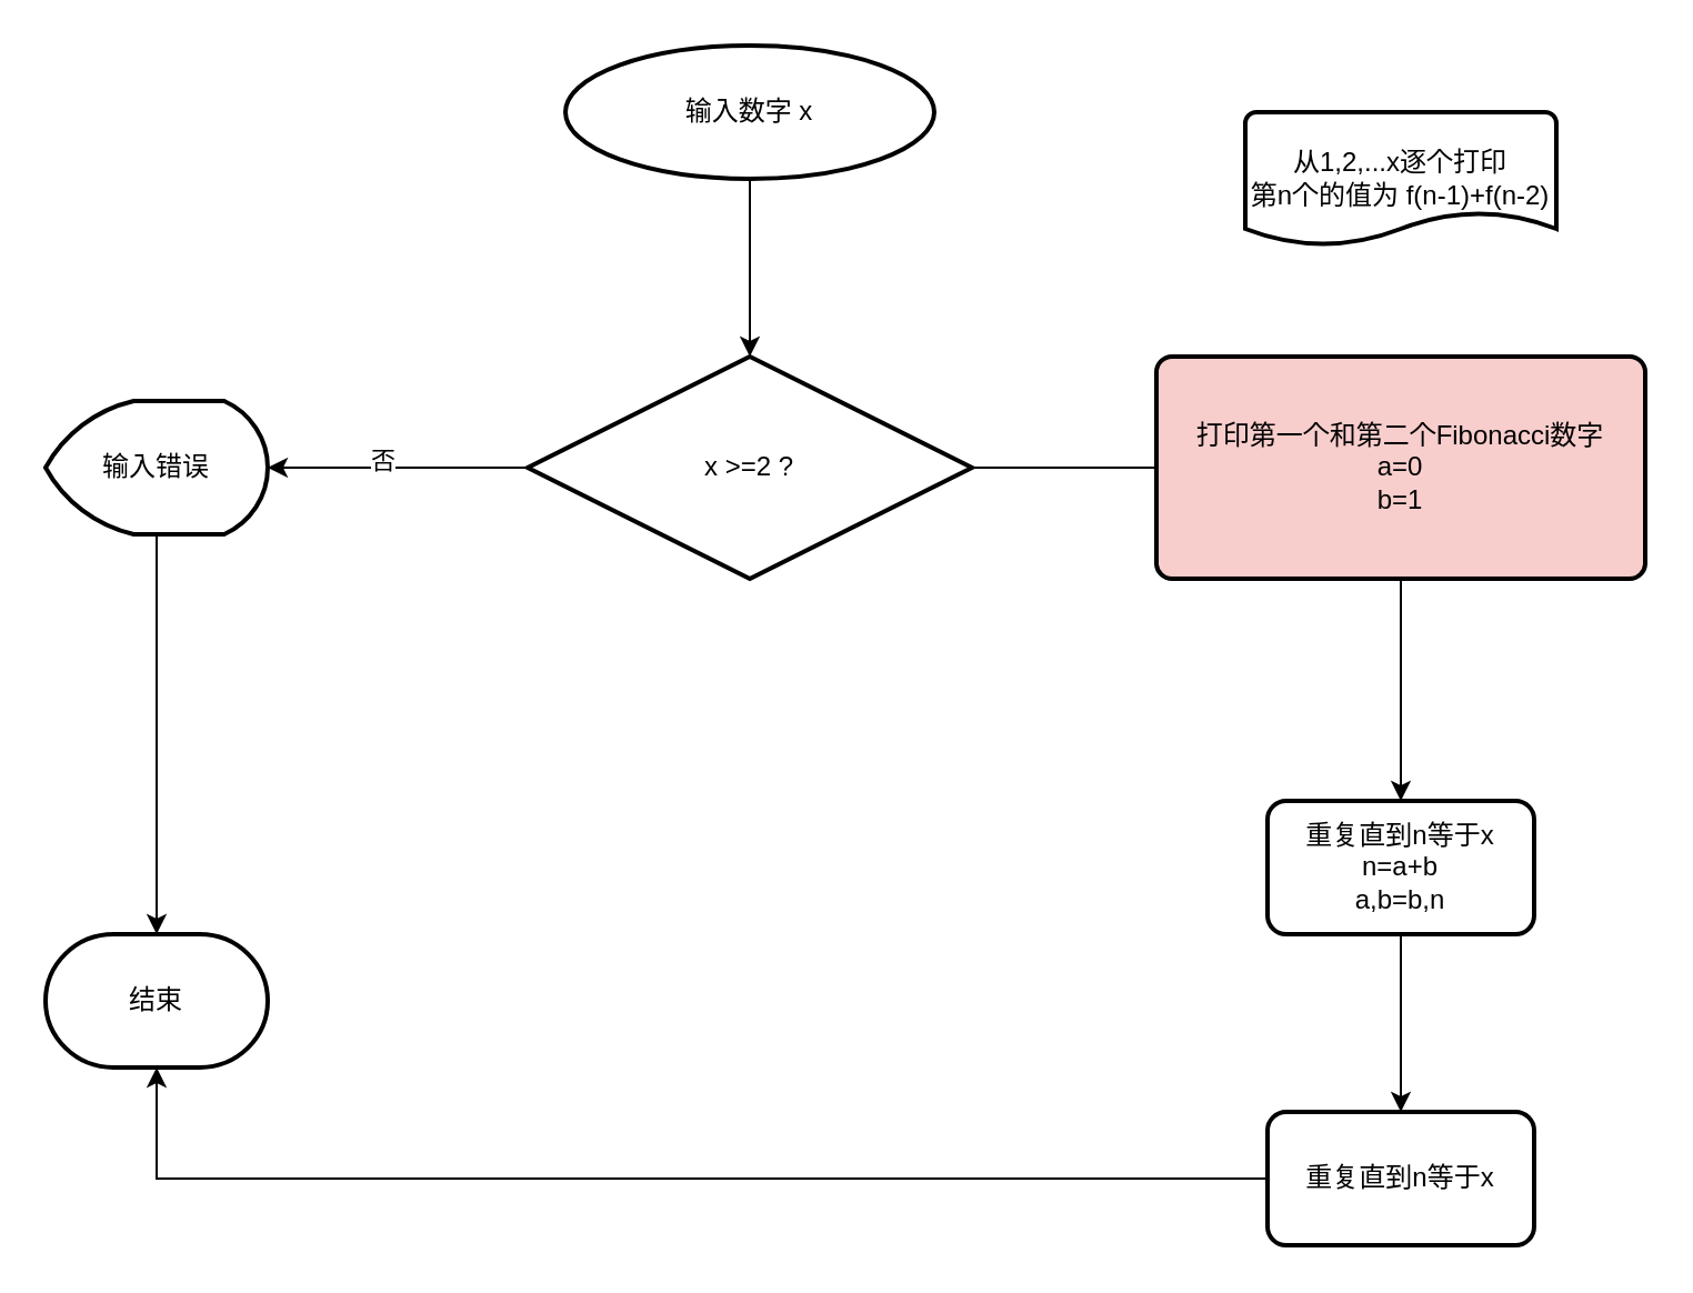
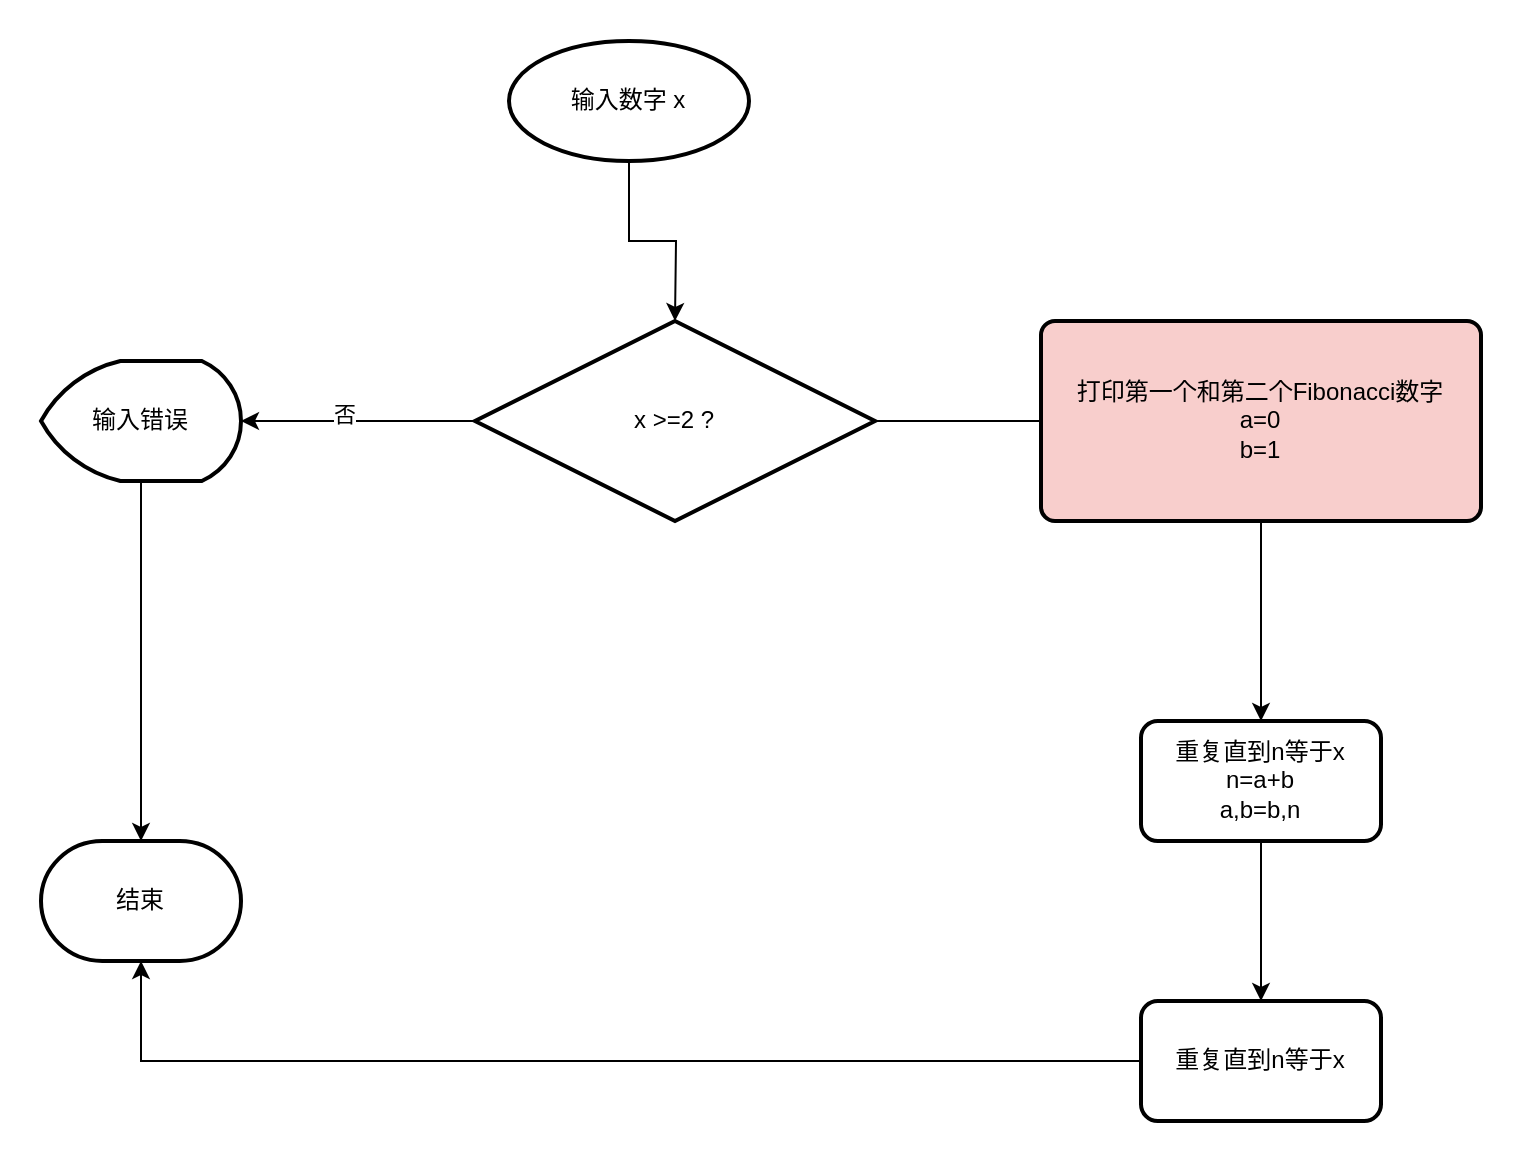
- <mxCell id="3" value="输入数字 x" style="strokeWidth=2;html=1;shape=mxgraph.flowchart.start_1;whiteSpace=wrap;" vertex="1" parent="1"><mxGeometry x="254" y="20" width="166" height="60" as="geometry" /></mxCell>
+ <mxCell id="3" value="输入数字 x" style="strokeWidth=2;html=1;shape=mxgraph.flowchart.start_1;whiteSpace=wrap;" vertex="1" parent="1"><mxGeometry x="254" y="20" width="120" height="60" as="geometry" /></mxCell>
- <mxCell id="13" value="从1,2,...x逐个打印&lt;div&gt;第n个的值为 f(n-1)+f(n-2)&lt;/div&gt;" style="strokeWidth=2;html=1;shape=mxgraph.flowchart.document2;whiteSpace=wrap;size=0.25;" vertex="1" parent="1"><mxGeometry x="560" y="50" width="140" height="60" as="geometry" /></mxCell>
